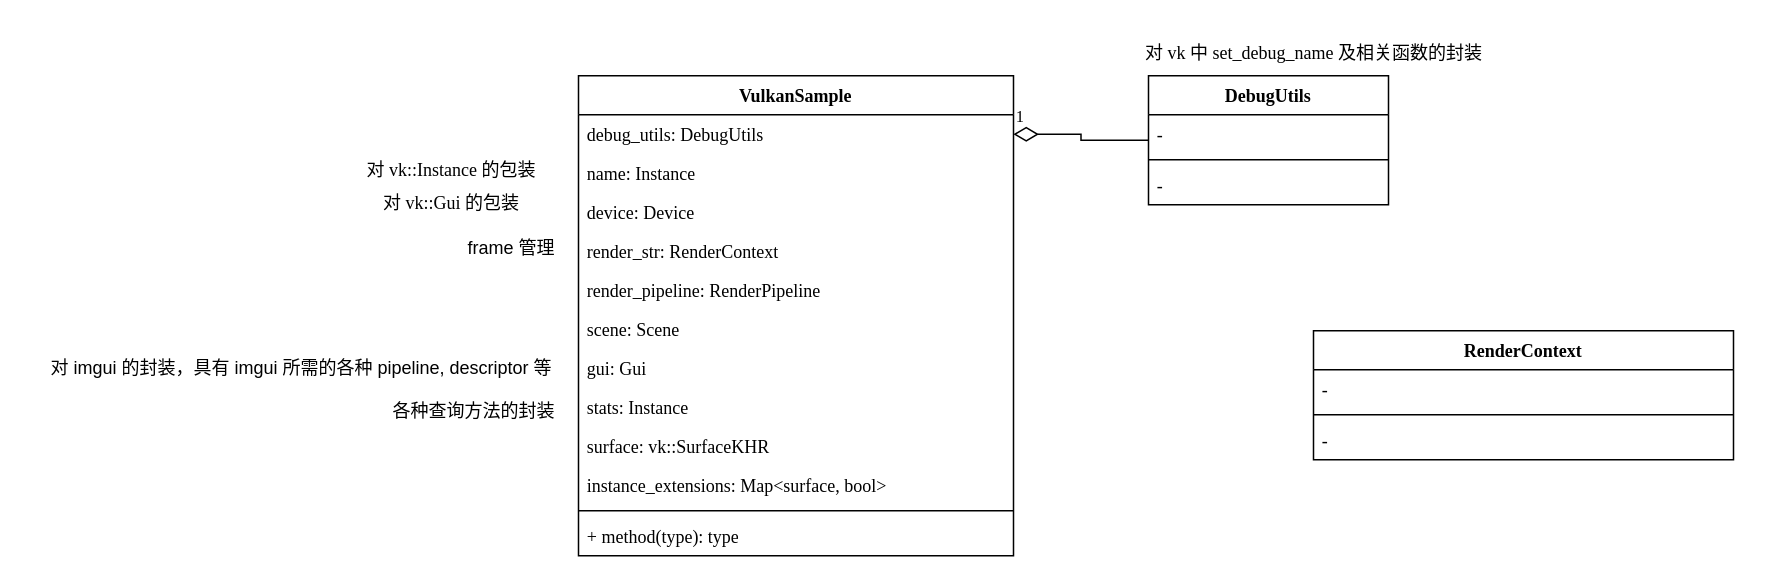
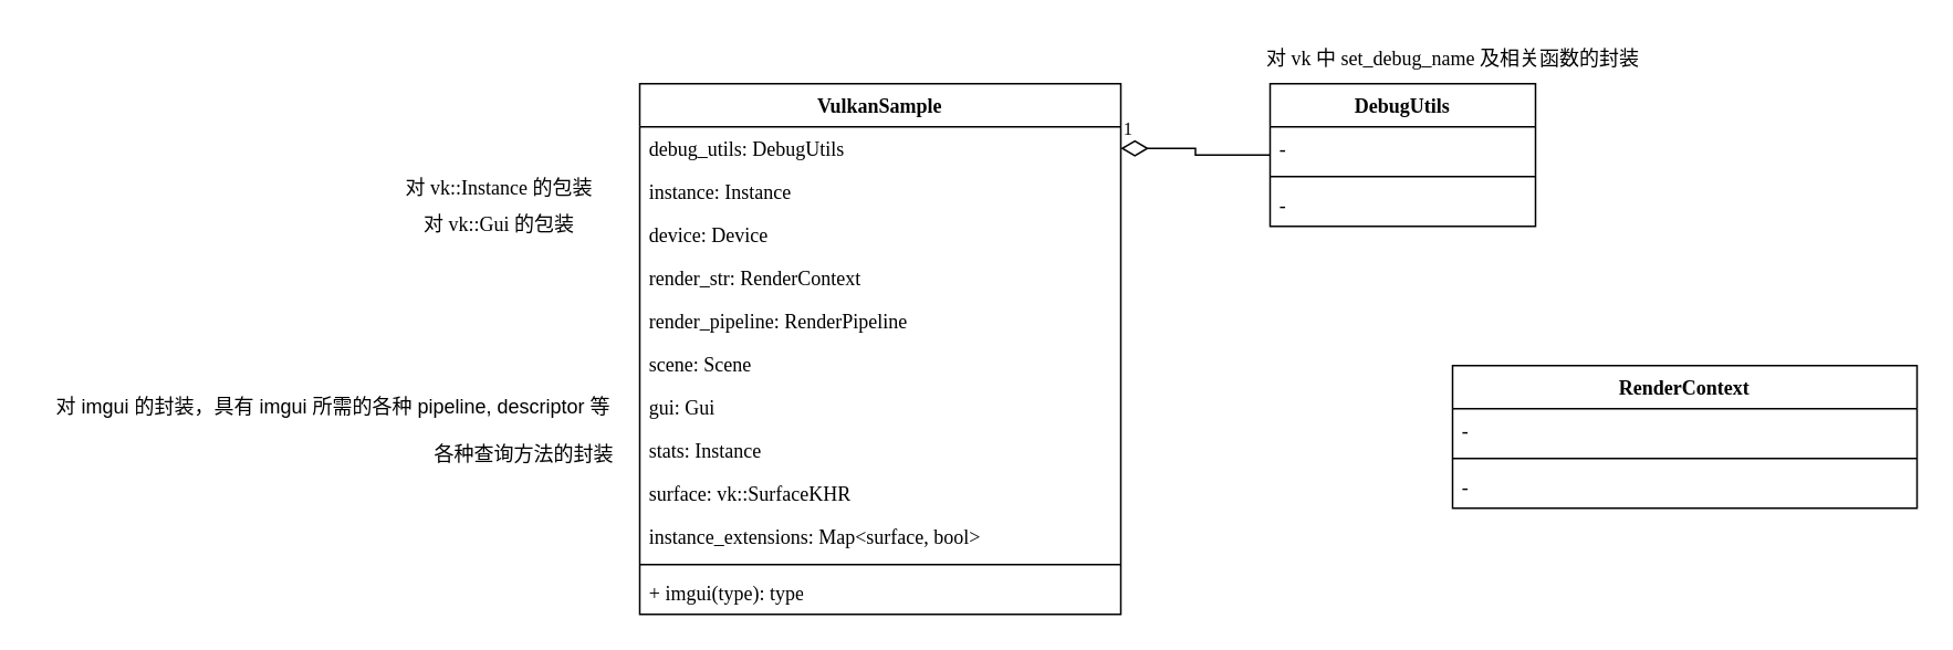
- <mxCell id="4" value="name: Instance" style="text;strokeColor=none;fillColor=none;align=left;verticalAlign=top;spacingLeft=4;spacingRight=4;overflow=hidden;rotatable=0;points=[[0,0.5],[1,0.5]];portConstraint=eastwest;whiteSpace=wrap;html=1;fontFamily=Lucida Console;" parent="2" vertex="1"><mxGeometry y="52" width="290" height="26" as="geometry" /></mxCell>
+ <mxCell id="4" value="instance: Instance" style="text;strokeColor=none;fillColor=none;align=left;verticalAlign=top;spacingLeft=4;spacingRight=4;overflow=hidden;rotatable=0;points=[[0,0.5],[1,0.5]];portConstraint=eastwest;whiteSpace=wrap;html=1;fontFamily=Lucida Console;" parent="2" vertex="1"><mxGeometry y="52" width="290" height="26" as="geometry" /></mxCell>
- <mxCell id="23" value="frame 管理" style="text;html=1;align=center;verticalAlign=middle;resizable=0;points=[];autosize=1;strokeColor=none;fillColor=none;" parent="1" vertex="1"><mxGeometry x="300" y="150" width="80" height="30" as="geometry" /></mxCell>
- <mxCell id="14" value="+ method(type): type" style="text;strokeColor=none;fillColor=none;align=left;verticalAlign=top;spacingLeft=4;spacingRight=4;overflow=hidden;rotatable=0;points=[[0,0.5],[1,0.5]];portConstraint=eastwest;whiteSpace=wrap;html=1;fontFamily=Lucida Console;" parent="2" vertex="1"><mxGeometry y="294" width="290" height="26" as="geometry" /></mxCell>
+ <mxCell id="14" value="+ imgui(type): type" style="text;strokeColor=none;fillColor=none;align=left;verticalAlign=top;spacingLeft=4;spacingRight=4;overflow=hidden;rotatable=0;points=[[0,0.5],[1,0.5]];portConstraint=eastwest;whiteSpace=wrap;html=1;fontFamily=Lucida Console;" parent="2" vertex="1"><mxGeometry y="294" width="290" height="26" as="geometry" /></mxCell>
